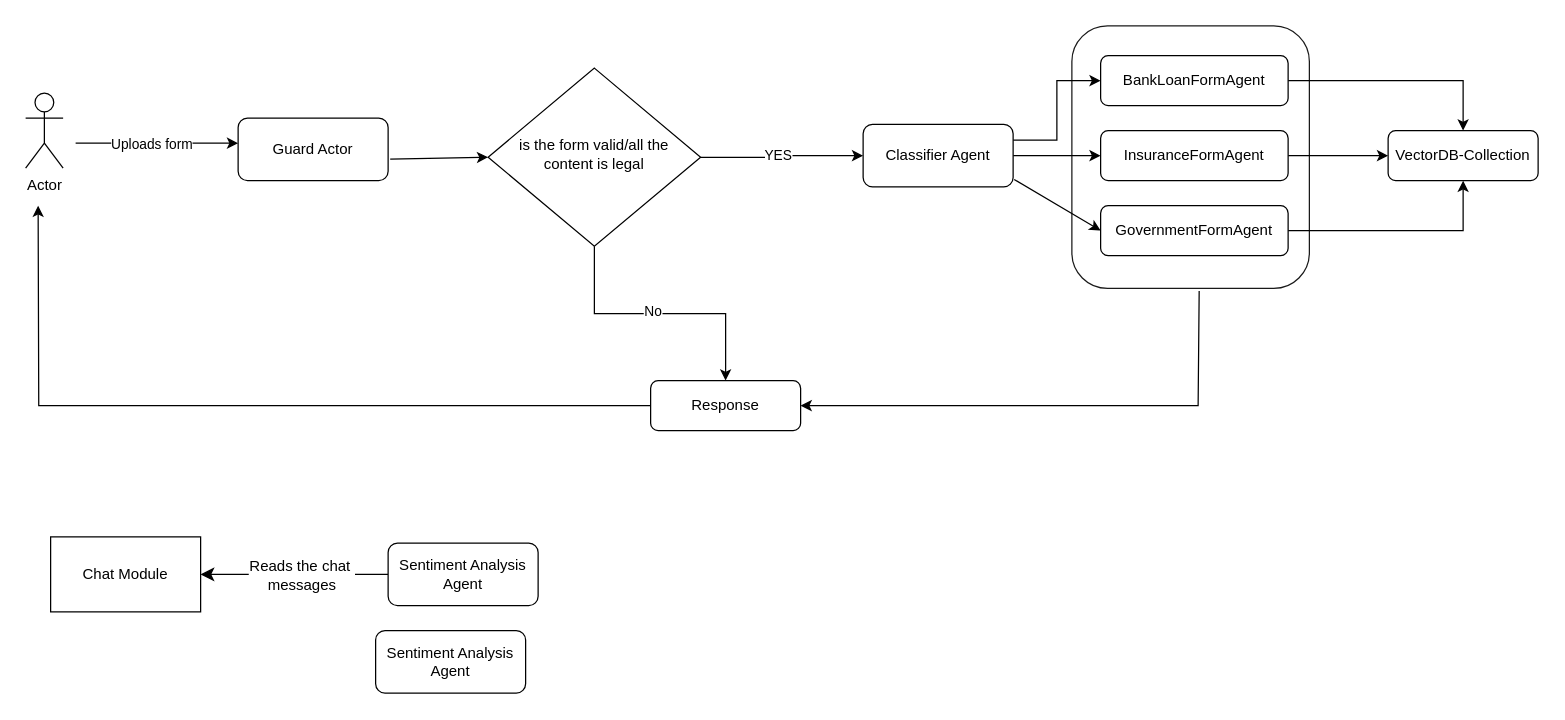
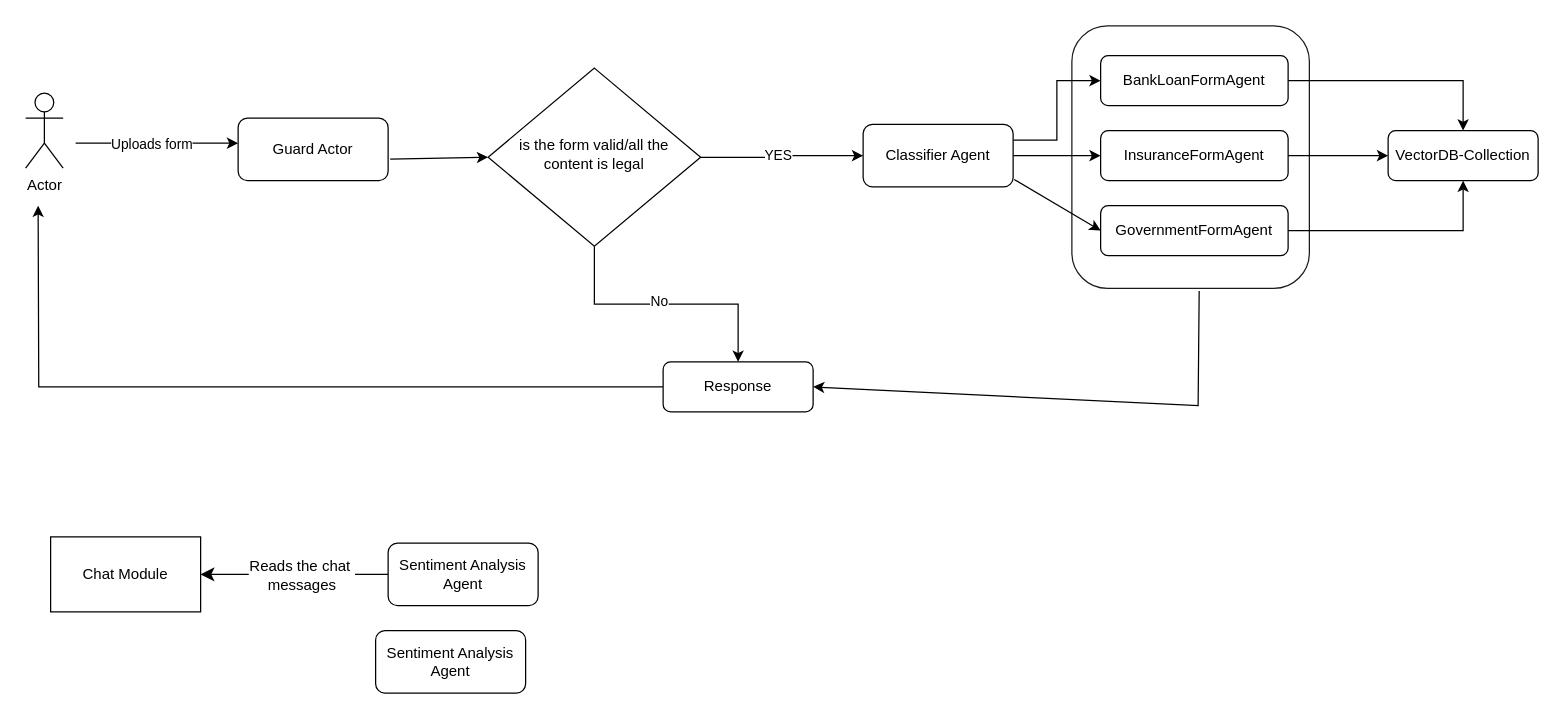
- <mxCell id="13" value="Response" style="rounded=1;whiteSpace=wrap;html=1;" parent="1" vertex="1"><mxGeometry x="520" y="304" width="120" height="40" as="geometry" /></mxCell>
+ <mxCell id="13" value="Response" style="rounded=1;whiteSpace=wrap;html=1;" parent="1" vertex="1"><mxGeometry x="530" y="289" width="120" height="40" as="geometry" /></mxCell>
